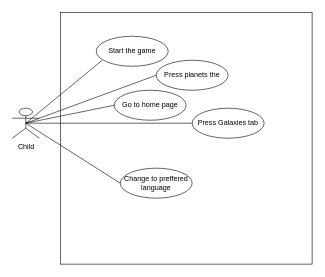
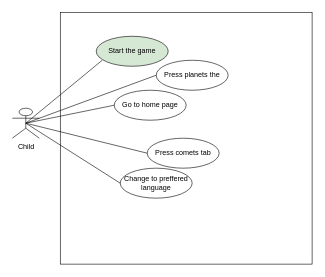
- <mxCell id="5" value="Start the game" style="ellipse;whiteSpace=wrap;html=1;" vertex="1" parent="1"><mxGeometry x="160" y="60" width="120" height="50" as="geometry" /></mxCell>
+ <mxCell id="5" value="Start the game" style="ellipse;whiteSpace=wrap;html=1;fillColor=#d5e8d4;" vertex="1" parent="1"><mxGeometry x="160" y="60" width="120" height="50" as="geometry" /></mxCell>
- <mxCell id="11" value="" style="endArrow=none;html=1;rounded=0;entryX=0;entryY=0.5;entryDx=0;entryDy=0;exitX=0.5;exitY=0.5;exitDx=0;exitDy=0;exitPerimeter=0;" edge="1" parent="1" source="2" target="10"><mxGeometry width="50" height="50" relative="1" as="geometry"><mxPoint x="45" y="220" as="sourcePoint" /><mxPoint x="200" y="185" as="targetPoint" /></mxGeometry></mxCell>
- <mxCell id="10" value="Press Galaxies tab" style="ellipse;whiteSpace=wrap;html=1;" vertex="1" parent="1"><mxGeometry x="320" y="180" width="120" height="50" as="geometry" /></mxCell>
+ <mxCell id="13" value="" style="endArrow=none;html=1;rounded=0;entryX=0;entryY=0.5;entryDx=0;entryDy=0;exitX=0.5;exitY=0.5;exitDx=0;exitDy=0;exitPerimeter=0;" edge="1" parent="1" source="2" target="12"><mxGeometry width="50" height="50" relative="1" as="geometry"><mxPoint x="45" y="220" as="sourcePoint" /><mxPoint x="330" y="215" as="targetPoint" /></mxGeometry></mxCell>
+ <mxCell id="12" value="Press comets tab" style="ellipse;whiteSpace=wrap;html=1;" vertex="1" parent="1"><mxGeometry x="245" y="230" width="120" height="50" as="geometry" /></mxCell>
